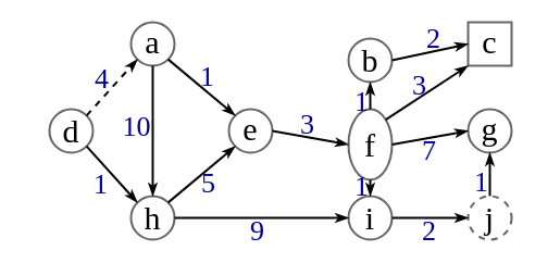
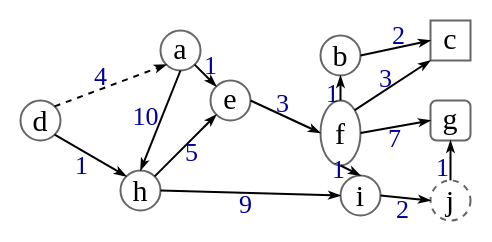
- <mxCell id="4" value="a" style="ellipse;whiteSpace=wrap;html=1;aspect=fixed;opacity=60;strokeWidth=2;fontSize=30;fontFamily=Times New Roman;spacingTop=-5;" vertex="1" parent="2"><mxGeometry x="100" width="40" height="40" as="geometry" /></mxCell>
+ <mxCell id="4" value="a" style="ellipse;whiteSpace=wrap;html=1;aspect=fixed;opacity=60;strokeWidth=2;fontSize=30;fontFamily=Times New Roman;spacingTop=-5;" vertex="1" parent="2"><mxGeometry x="140" y="10" width="40" height="40" as="geometry" /></mxCell>
- <mxCell id="3" value="d" style="ellipse;whiteSpace=wrap;html=1;aspect=fixed;opacity=60;strokeWidth=2;fontSize=30;fontFamily=Times New Roman;" vertex="1" parent="2"><mxGeometry x="25" y="80" width="40" height="40" as="geometry" /></mxCell>
+ <mxCell id="3" value="d" style="ellipse;whiteSpace=wrap;html=1;aspect=fixed;opacity=60;strokeWidth=2;fontSize=30;fontFamily=Times New Roman;" vertex="1" parent="2"><mxGeometry y="80" width="40" height="40" as="geometry" /></mxCell>
- <mxCell id="12" value="e" style="ellipse;whiteSpace=wrap;html=1;aspect=fixed;opacity=60;strokeWidth=2;fontSize=30;fontFamily=Times New Roman;spacingTop=-5;" vertex="1" parent="2"><mxGeometry x="190" y="80" width="40" height="40" as="geometry" /></mxCell>
+ <mxCell id="12" value="e" style="ellipse;whiteSpace=wrap;html=1;aspect=fixed;opacity=60;strokeWidth=2;fontSize=30;fontFamily=Times New Roman;spacingTop=-5;" vertex="1" parent="2"><mxGeometry x="190" y="60" width="40" height="40" as="geometry" /></mxCell>
- <mxCell id="28" value="g" style="ellipse;whiteSpace=wrap;html=1;aspect=fixed;opacity=60;strokeWidth=2;fontSize=30;fontFamily=Times New Roman;spacingTop=-5;" vertex="1" parent="2"><mxGeometry x="410" y="80" width="40" height="40" as="geometry" /></mxCell>
+ <mxCell id="28" value="g" style="whiteSpace=wrap;html=1;aspect=fixed;opacity=60;strokeWidth=2;fontSize=30;fontFamily=Times New Roman;spacingTop=-5;rounded=1;" vertex="1" parent="2"><mxGeometry x="410" y="80" width="40" height="40" as="geometry" /></mxCell>
- <mxCell id="7" value="h" style="ellipse;whiteSpace=wrap;html=1;aspect=fixed;opacity=60;strokeWidth=2;fontSize=30;fontFamily=Times New Roman;" vertex="1" parent="2"><mxGeometry x="100" y="160" width="40" height="40" as="geometry" /></mxCell>
+ <mxCell id="7" value="h" style="ellipse;whiteSpace=wrap;html=1;aspect=fixed;opacity=60;strokeWidth=2;fontSize=30;fontFamily=Times New Roman;" vertex="1" parent="2"><mxGeometry x="100" y="150" width="40" height="40" as="geometry" /></mxCell>
- <mxCell id="36" value="i" style="ellipse;whiteSpace=wrap;html=1;aspect=fixed;opacity=60;strokeWidth=2;fontSize=30;fontFamily=Times New Roman;" vertex="1" parent="2"><mxGeometry x="300" y="160" width="40" height="40" as="geometry" /></mxCell>
+ <mxCell id="36" value="i" style="ellipse;whiteSpace=wrap;html=1;aspect=fixed;opacity=60;strokeWidth=2;fontSize=30;fontFamily=Times New Roman;" vertex="1" parent="2"><mxGeometry x="320" y="155" width="40" height="40" as="geometry" /></mxCell>
